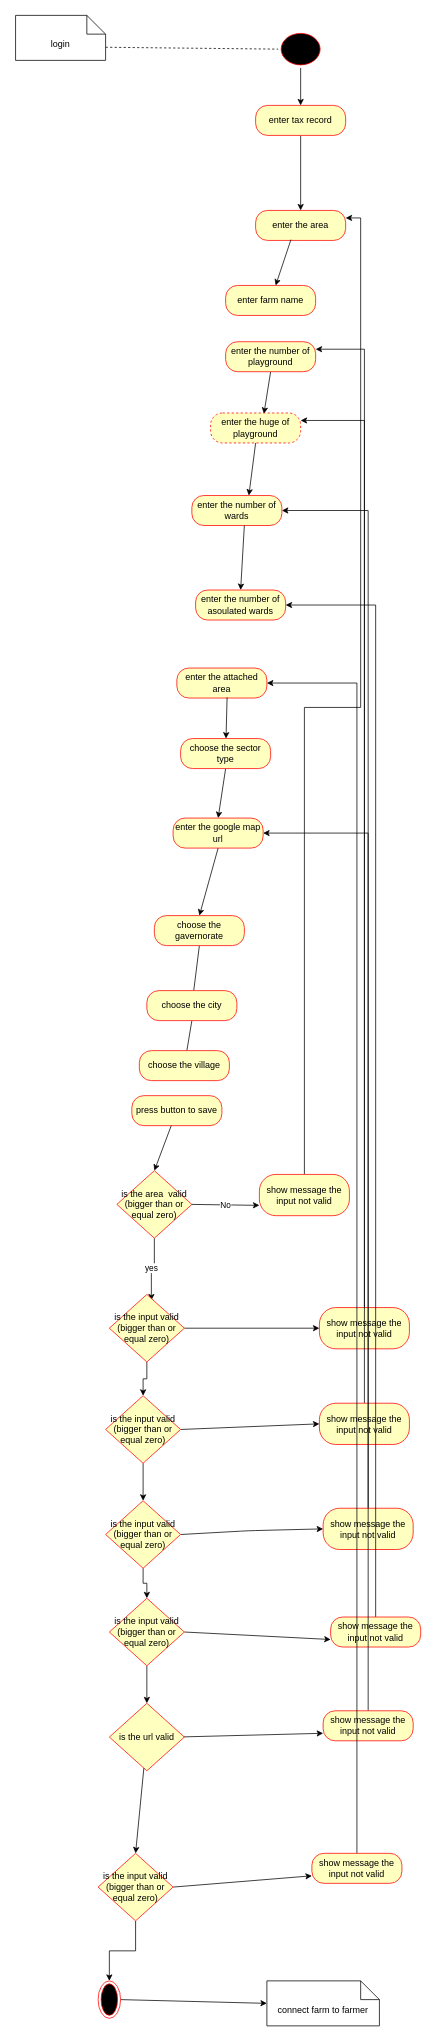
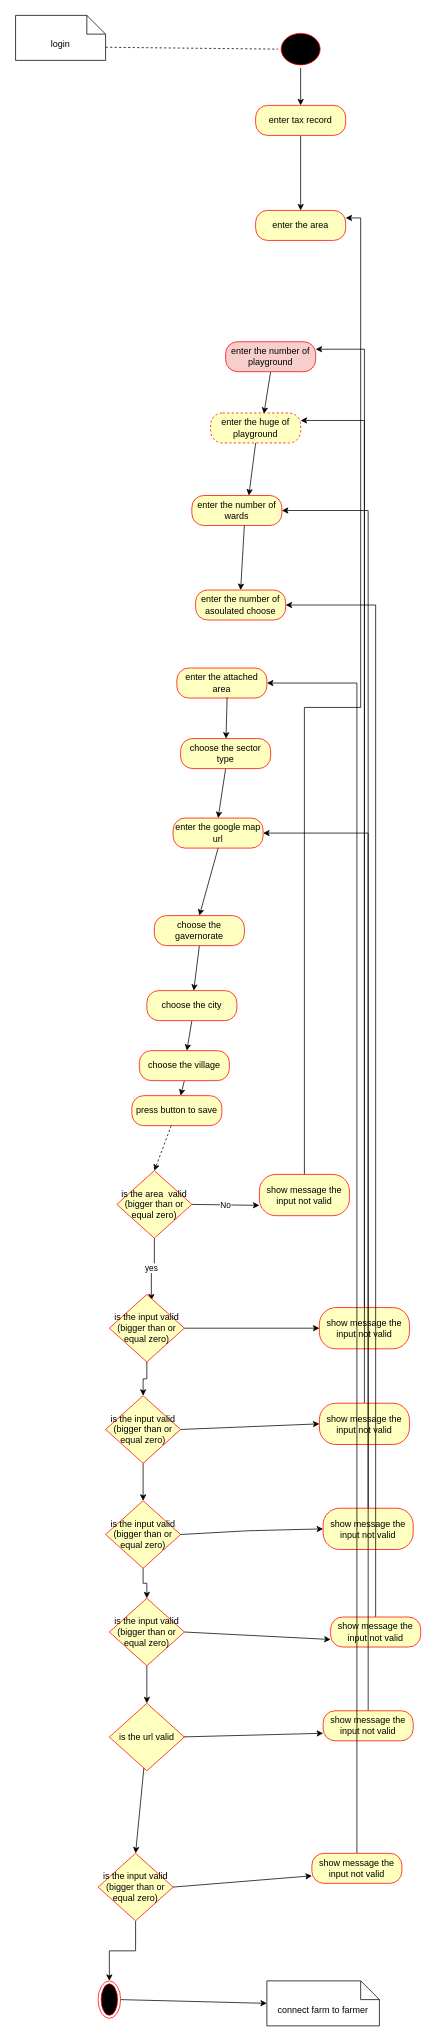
- <mxCell id="8" style="edgeStyle=none;html=1;exitX=0.392;exitY=0.975;exitDx=0;exitDy=0;exitPerimeter=0;" parent="1" source="6" target="7" edge="1"><mxGeometry relative="1" as="geometry"><mxPoint x="390" y="460" as="sourcePoint" /></mxGeometry></mxCell>
- <mxCell id="7" value="enter farm name" style="rounded=1;whiteSpace=wrap;html=1;arcSize=40;fontColor=#000000;fillColor=#ffffc0;strokeColor=#ff0000;" parent="1" vertex="1"><mxGeometry x="300" y="380" width="120" height="40" as="geometry" /></mxCell>
- <mxCell id="10" value="enter the number of playground" style="rounded=1;whiteSpace=wrap;html=1;arcSize=40;fontColor=#000000;fillColor=#ffffc0;strokeColor=#ff0000;" parent="1" vertex="1"><mxGeometry x="300" y="455" width="120" height="40" as="geometry" /></mxCell>
+ <mxCell id="10" value="enter the number of playground" style="rounded=1;whiteSpace=wrap;html=1;arcSize=40;fontColor=#000000;fillColor=#f8cecc;strokeColor=#ff0000;" parent="1" vertex="1"><mxGeometry x="300" y="455" width="120" height="40" as="geometry" /></mxCell>
- <mxCell id="15" value="enter the number of asoulated wards" style="rounded=1;whiteSpace=wrap;html=1;arcSize=40;fontColor=#000000;fillColor=#ffffc0;strokeColor=#ff0000;" parent="1" vertex="1"><mxGeometry x="260" y="786" width="120" height="40" as="geometry" /></mxCell>
+ <mxCell id="15" value="enter the number of asoulated choose" style="rounded=1;whiteSpace=wrap;html=1;arcSize=40;fontColor=#000000;fillColor=#ffffc0;strokeColor=#ff0000;" parent="1" vertex="1"><mxGeometry x="260" y="786" width="120" height="40" as="geometry" /></mxCell>
- <mxCell id="22" style="edgeStyle=none;html=1;exitX=0.5;exitY=1;exitDx=0;exitDy=0;endArrow=none;" parent="1" source="23" target="25" edge="1"><mxGeometry relative="1" as="geometry" /></mxCell>
+ <mxCell id="22" style="edgeStyle=none;html=1;exitX=0.5;exitY=1;exitDx=0;exitDy=0;" parent="1" source="23" target="25" edge="1"><mxGeometry relative="1" as="geometry" /></mxCell>
- <mxCell id="24" style="edgeStyle=none;html=1;exitX=0.5;exitY=1;exitDx=0;exitDy=0;endArrow=none;" parent="1" source="25" target="27" edge="1"><mxGeometry relative="1" as="geometry" /></mxCell>
+ <mxCell id="24" style="edgeStyle=none;html=1;exitX=0.5;exitY=1;exitDx=0;exitDy=0;" parent="1" source="25" target="27" edge="1"><mxGeometry relative="1" as="geometry" /></mxCell>
+ <mxCell id="26" style="edgeStyle=none;html=1;exitX=0.5;exitY=1;exitDx=0;exitDy=0;" parent="1" source="27" target="28" edge="1"><mxGeometry relative="1" as="geometry" /></mxCell>
- <mxCell id="31" style="edgeStyle=none;html=1;entryX=0.5;entryY=0;entryDx=0;entryDy=0;" edge="1" parent="1" target="34" source="28"><mxGeometry relative="1" as="geometry"><mxPoint x="235" y="1510" as="sourcePoint" /></mxGeometry></mxCell>
+ <mxCell id="31" style="edgeStyle=none;html=1;entryX=0.5;entryY=0;entryDx=0;entryDy=0;dashed=1;" edge="1" parent="1" target="34" source="28"><mxGeometry relative="1" as="geometry"><mxPoint x="235" y="1510" as="sourcePoint" /></mxGeometry></mxCell>
